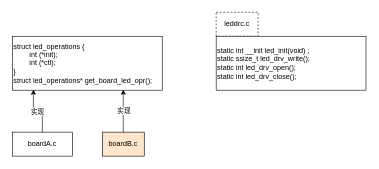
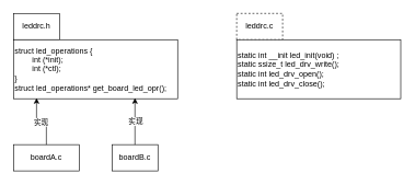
+ <mxCell id="2" value="leddrc.h" style="rounded=0;whiteSpace=wrap;html=1;" vertex="1" parent="1"><mxGeometry x="20" y="20" width="70" height="40" as="geometry" /></mxCell>
- <mxCell id="7" value="boardB.c" style="rounded=0;whiteSpace=wrap;html=1;fillColor=#ffe6cc;" vertex="1" parent="1"><mxGeometry x="170" y="220" width="70" height="40" as="geometry" /></mxCell>
+ <mxCell id="7" value="boardB.c" style="rounded=0;whiteSpace=wrap;html=1;" vertex="1" parent="1"><mxGeometry x="170" y="220" width="70" height="40" as="geometry" /></mxCell>
